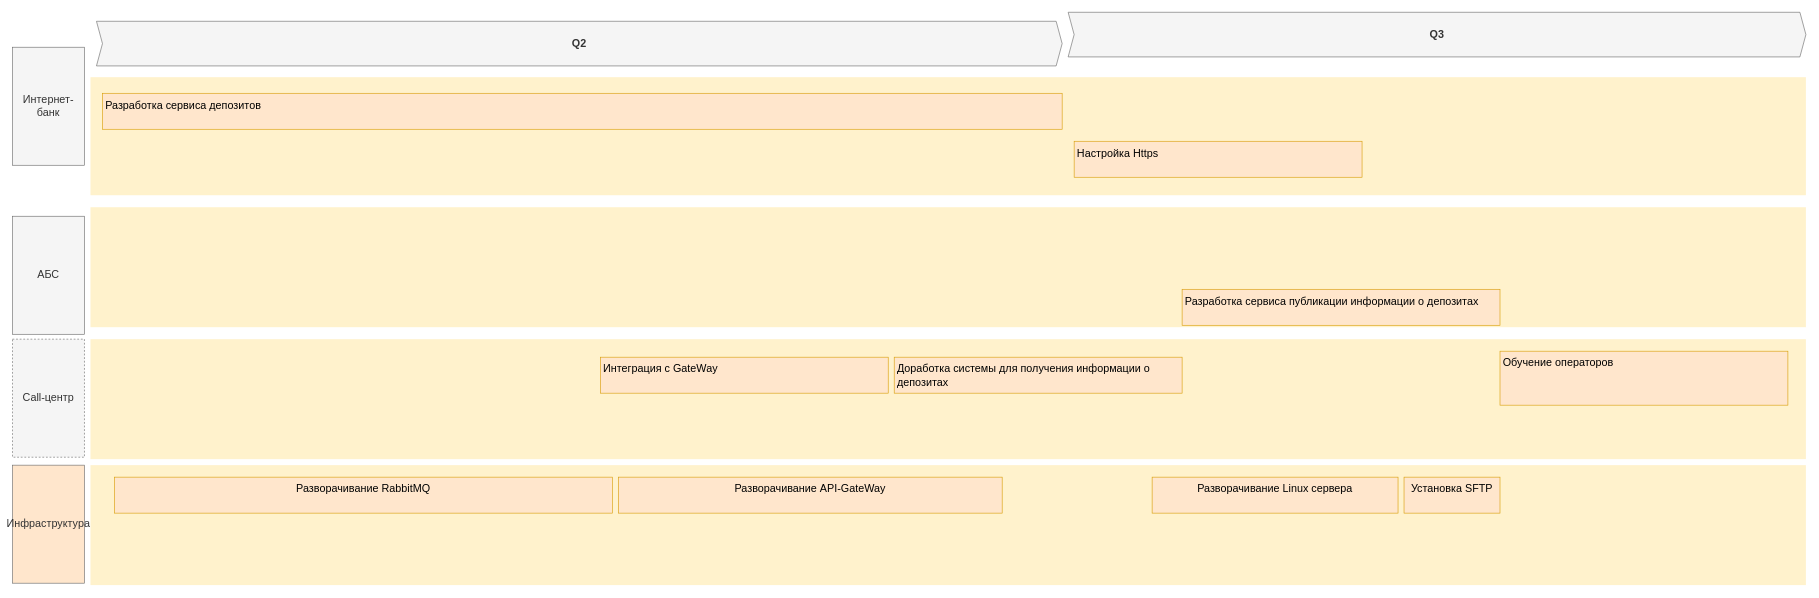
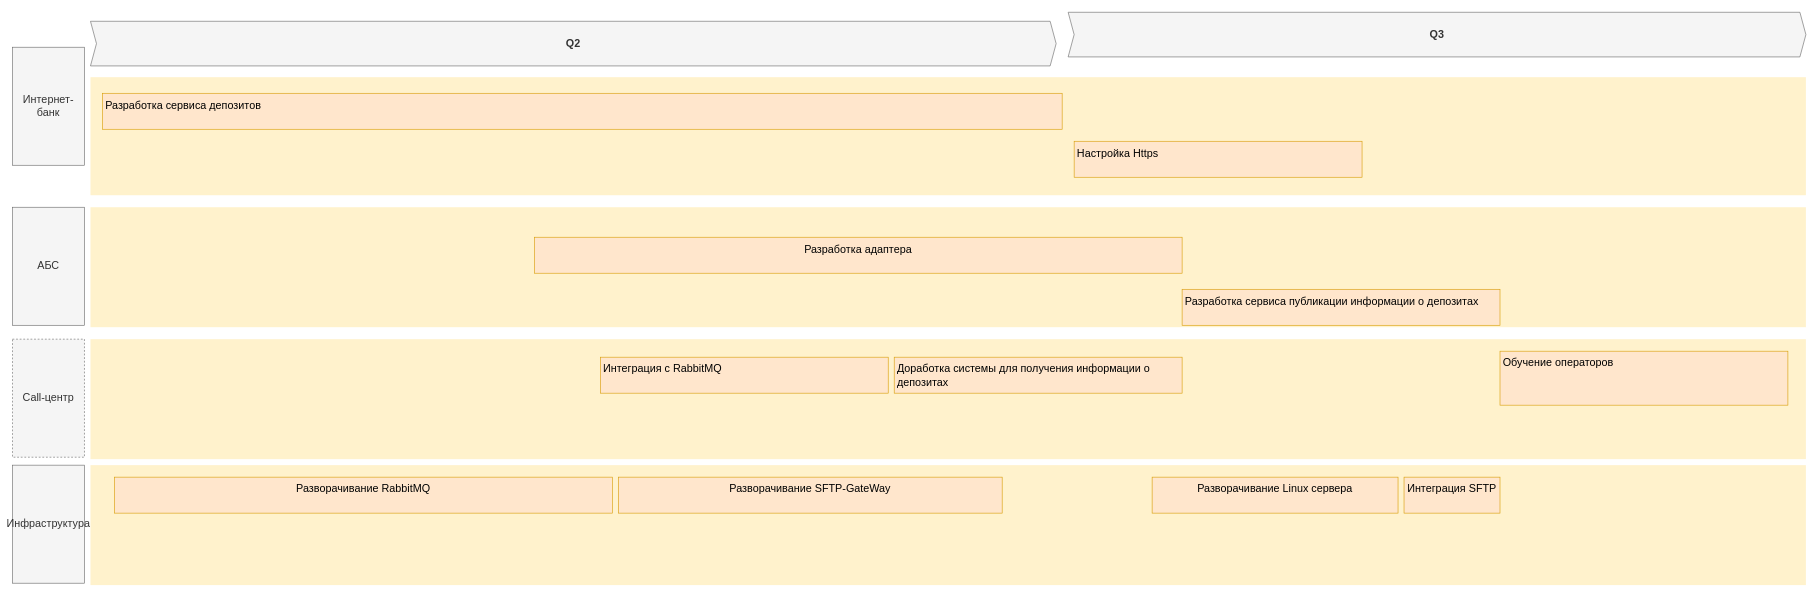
- <mxCell id="7" value="Q2" style="shape=step;perimeter=stepPerimeter;whiteSpace=wrap;html=1;fixedSize=1;size=10;fillColor=#f5f5f5;strokeColor=#666666;fontSize=18;fontStyle=1;align=center;rounded=0;fontColor=#333333;" parent="1" vertex="1"><mxGeometry x="160" y="35" width="1610" height="74.4" as="geometry" /></mxCell>
+ <mxCell id="7" value="Q2" style="shape=step;perimeter=stepPerimeter;whiteSpace=wrap;html=1;fixedSize=1;size=10;fillColor=#f5f5f5;strokeColor=#666666;fontSize=18;fontStyle=1;align=center;rounded=0;fontColor=#333333;" parent="1" vertex="1"><mxGeometry x="150" y="35" width="1610" height="74.4" as="geometry" /></mxCell>
+ <mxCell id="8" value="Разработка адаптера" style="shape=rect;fillColor=#ffe6cc;strokeColor=#d79b00;fontSize=18;html=1;whiteSpace=wrap;align=center;verticalAlign=top;spacing=5;rounded=0;" parent="1" vertex="1"><mxGeometry x="890" y="395" width="1080" height="60" as="geometry" /></mxCell>
- <mxCell id="6" value="АБС" style="rounded=0;whiteSpace=wrap;html=1;fillColor=#f5f5f5;fontColor=#333333;strokeColor=#666666;fontSize=18;" parent="1" vertex="1"><mxGeometry x="20" y="360" width="120" height="196.8" as="geometry" /></mxCell>
+ <mxCell id="6" value="АБС" style="rounded=0;whiteSpace=wrap;html=1;fillColor=#f5f5f5;fontColor=#333333;strokeColor=#666666;fontSize=18;" parent="1" vertex="1"><mxGeometry x="20" y="345" width="120" height="196.8" as="geometry" /></mxCell>
- <mxCell id="19" value="Интеграция с GateWay" style="shape=rect;fillColor=#ffe6cc;strokeColor=#d79b00;fontSize=18;html=1;whiteSpace=wrap;align=left;verticalAlign=top;spacing=5;rounded=0;" vertex="1" parent="1"><mxGeometry x="1000" y="595" width="480" height="60" as="geometry" /></mxCell>
+ <mxCell id="19" value="Интеграция с RabbitMQ" style="shape=rect;fillColor=#ffe6cc;strokeColor=#d79b00;fontSize=18;html=1;whiteSpace=wrap;align=left;verticalAlign=top;spacing=5;rounded=0;" vertex="1" parent="1"><mxGeometry x="1000" y="595" width="480" height="60" as="geometry" /></mxCell>
- <mxCell id="16" value="Разворачивание API-GateWay" style="shape=rect;fillColor=#ffe6cc;strokeColor=#d79b00;fontSize=18;html=1;whiteSpace=wrap;align=center;verticalAlign=top;spacing=5;rounded=0;" vertex="1" parent="1"><mxGeometry x="1030" y="795" width="640" height="60" as="geometry" /></mxCell>
+ <mxCell id="16" value="Разворачивание SFTP-GateWay" style="shape=rect;fillColor=#ffe6cc;strokeColor=#d79b00;fontSize=18;html=1;whiteSpace=wrap;align=center;verticalAlign=top;spacing=5;rounded=0;" vertex="1" parent="1"><mxGeometry x="1030" y="795" width="640" height="60" as="geometry" /></mxCell>
- <mxCell id="18" value="Установка SFTP" style="shape=rect;fillColor=#ffe6cc;strokeColor=#d79b00;fontSize=18;html=1;whiteSpace=wrap;align=center;verticalAlign=top;spacing=5;rounded=0;" vertex="1" parent="1"><mxGeometry x="2340" y="795" width="160" height="60" as="geometry" /></mxCell>
+ <mxCell id="18" value="Интеграция SFTP" style="shape=rect;fillColor=#ffe6cc;strokeColor=#d79b00;fontSize=18;html=1;whiteSpace=wrap;align=center;verticalAlign=top;spacing=5;rounded=0;" vertex="1" parent="1"><mxGeometry x="2340" y="795" width="160" height="60" as="geometry" /></mxCell>
- <mxCell id="13" value="Инфраструктура" style="rounded=0;whiteSpace=wrap;html=1;fillColor=#ffe6cc;fontColor=#333333;strokeColor=#666666;fontSize=18;" vertex="1" parent="1"><mxGeometry x="20" y="775" width="120" height="196.8" as="geometry" /></mxCell>
+ <mxCell id="13" value="Инфраструктура" style="rounded=0;whiteSpace=wrap;html=1;fillColor=#f5f5f5;fontColor=#333333;strokeColor=#666666;fontSize=18;" vertex="1" parent="1"><mxGeometry x="20" y="775" width="120" height="196.8" as="geometry" /></mxCell>
